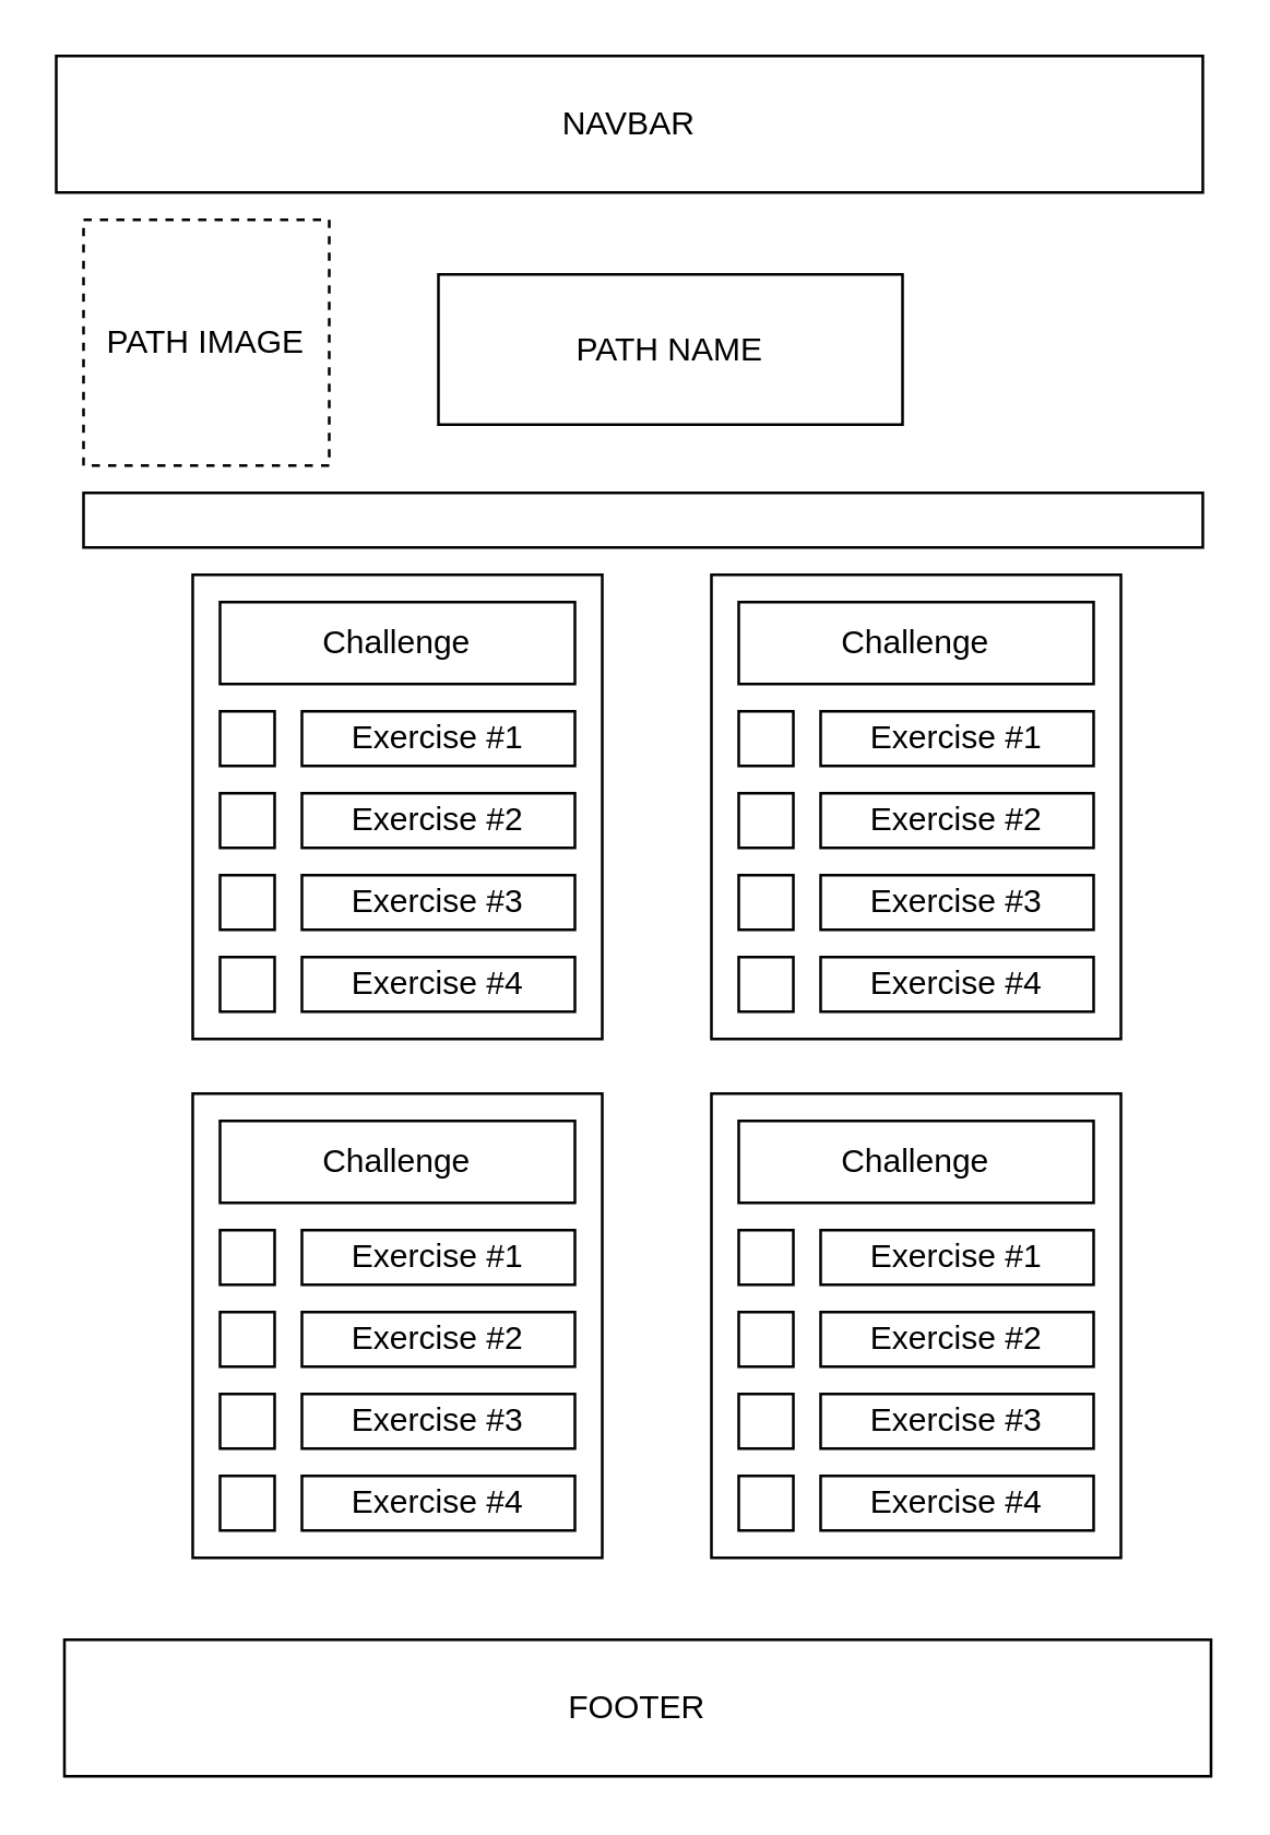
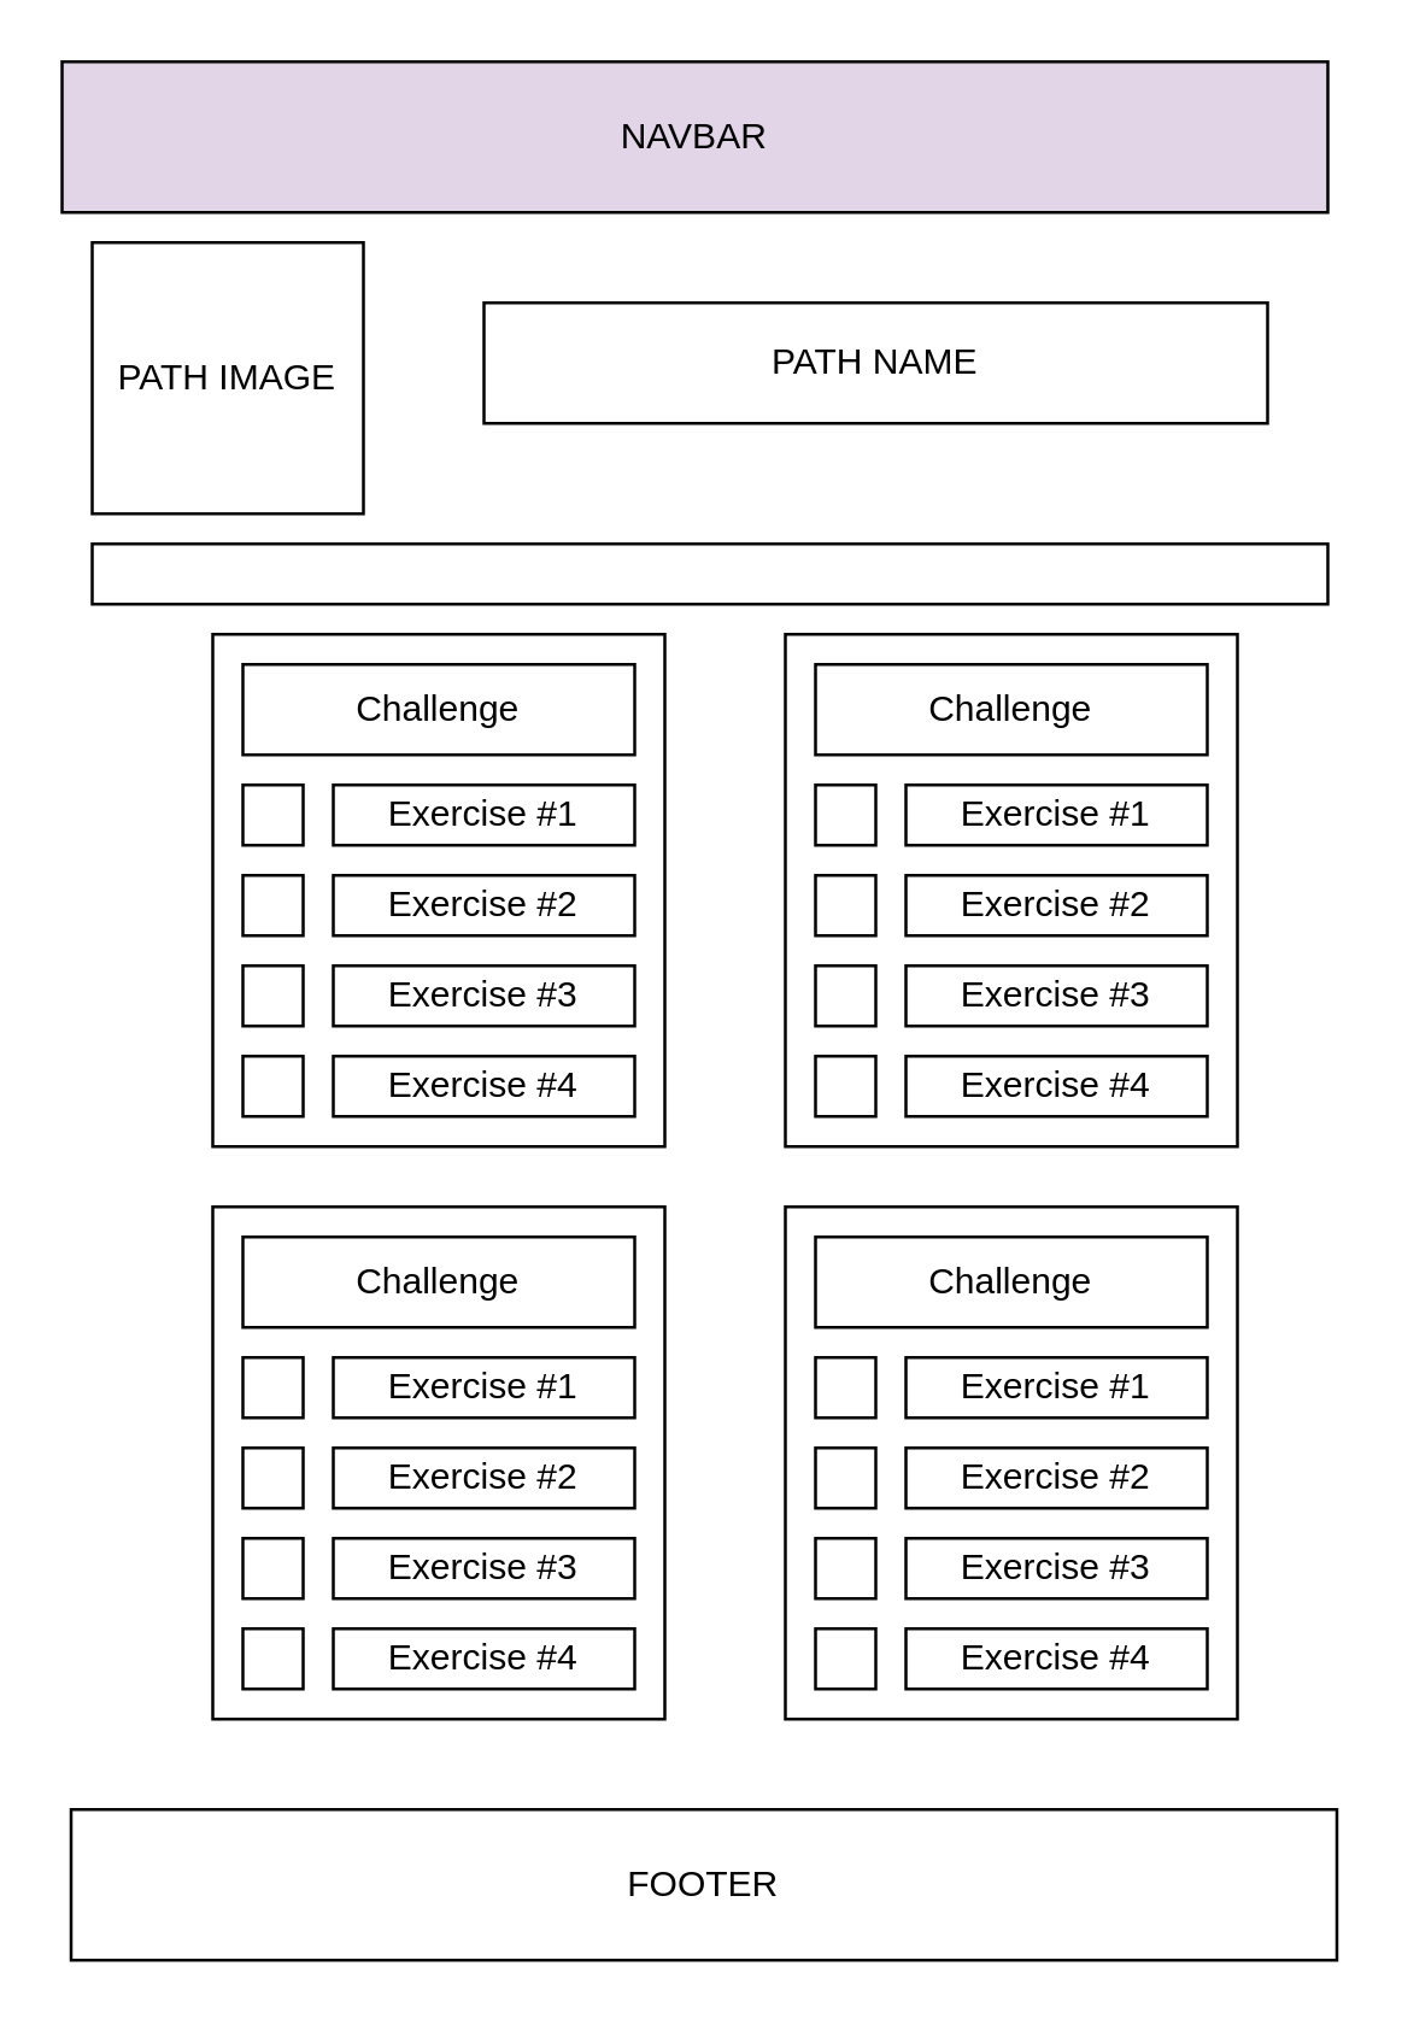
- <mxCell id="2" value="NAVBAR" style="rounded=0;whiteSpace=wrap;html=1;" vertex="1" parent="1"><mxGeometry width="420" height="50" as="geometry" x="20" y="20" /></mxCell>
+ <mxCell id="2" value="NAVBAR" style="rounded=0;whiteSpace=wrap;html=1;fillColor=#e1d5e7;" vertex="1" parent="1"><mxGeometry width="420" height="50" as="geometry" x="20" y="20" /></mxCell>
- <mxCell id="3" value="PATH IMAGE" style="rounded=0;whiteSpace=wrap;html=1;dashed=1;" vertex="1" parent="1"><mxGeometry x="30" y="80" width="90" height="90" as="geometry" /></mxCell>
+ <mxCell id="3" value="PATH IMAGE" style="rounded=0;whiteSpace=wrap;html=1;" vertex="1" parent="1"><mxGeometry x="30" y="80" width="90" height="90" as="geometry" /></mxCell>
- <mxCell id="4" value="PATH NAME" style="rounded=0;whiteSpace=wrap;html=1;" vertex="1" parent="1"><mxGeometry x="160" y="100" width="170" height="55" as="geometry" /></mxCell>
+ <mxCell id="4" value="PATH NAME" style="rounded=0;whiteSpace=wrap;html=1;" vertex="1" parent="1"><mxGeometry x="160" y="100" width="260" height="40" as="geometry" /></mxCell>
